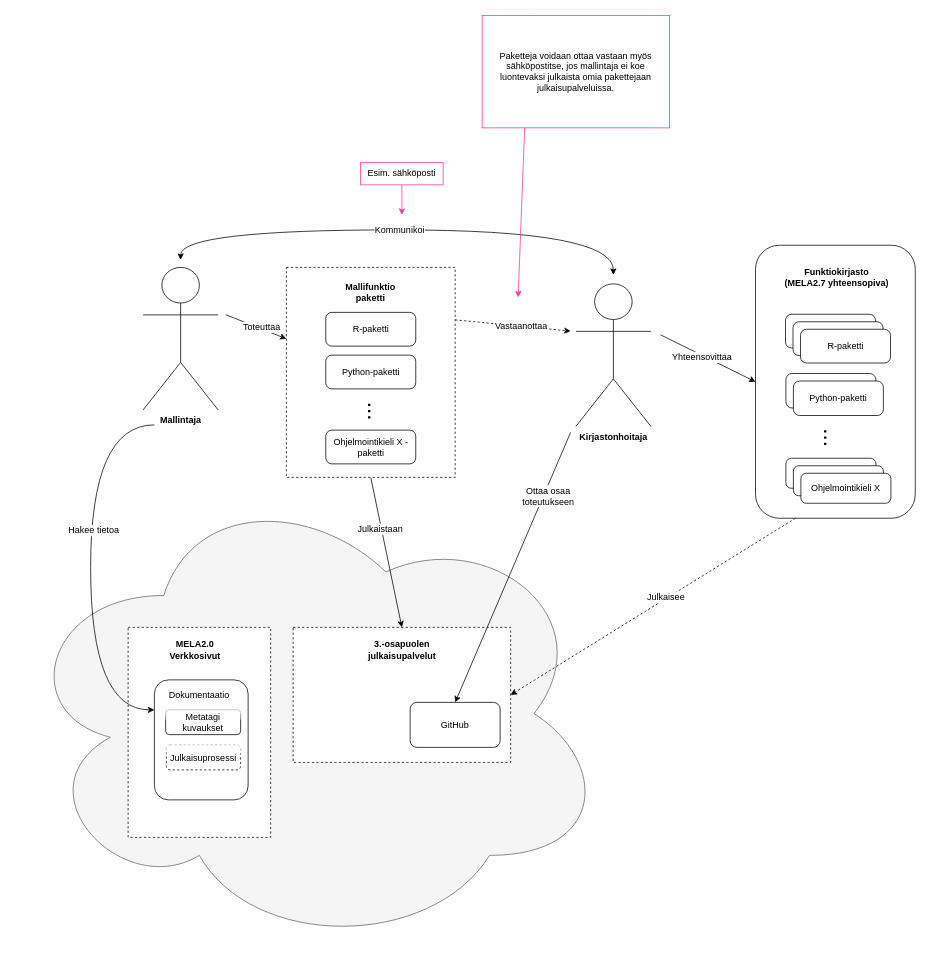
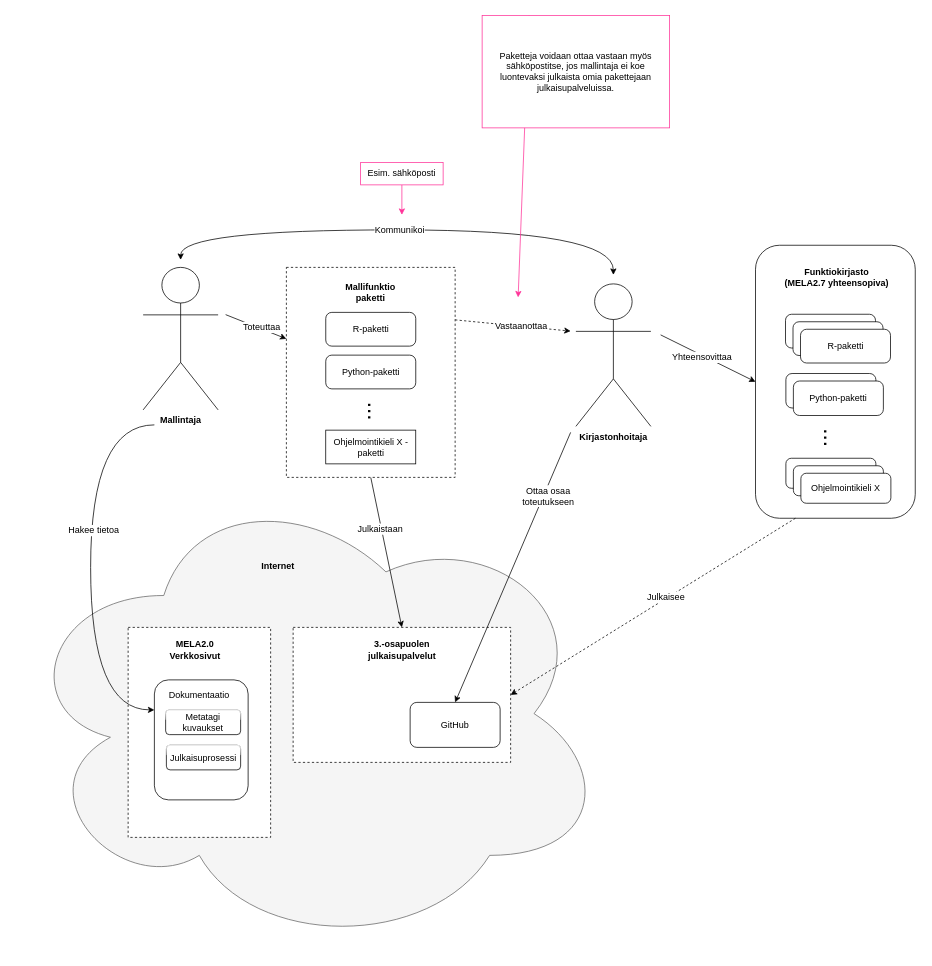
- <mxCell id="43" value="Ohjelmointikieli X -paketti" style="rounded=1;whiteSpace=wrap;html=1;arcSize=18;" vertex="1" parent="1"><mxGeometry x="433.5" y="573" width="120" height="45" as="geometry" /></mxCell>
+ <mxCell id="43" value="Ohjelmointikieli X -paketti" style="whiteSpace=wrap;html=1;arcSize=18;rounded=0;" vertex="1" parent="1"><mxGeometry x="433.5" y="573" width="120" height="45" as="geometry" /></mxCell>
+ <mxCell id="47" value="Internet" style="text;html=1;strokeColor=none;fillColor=none;align=center;verticalAlign=middle;whiteSpace=wrap;rounded=0;glass=1;fontStyle=1" vertex="1" parent="1"><mxGeometry x="350" y="745" width="40" height="20" as="geometry" /></mxCell>
- <mxCell id="48" value="Julkaisuprosessi" style="rounded=1;glass=1;whiteSpace=wrap;html=1;dashed=1;" vertex="1" parent="1"><mxGeometry x="221" y="993" width="99" height="33" as="geometry" /></mxCell>
+ <mxCell id="48" value="Julkaisuprosessi" style="rounded=1;glass=1;whiteSpace=wrap;html=1;" vertex="1" parent="1"><mxGeometry x="221" y="993" width="99" height="33" as="geometry" /></mxCell>
